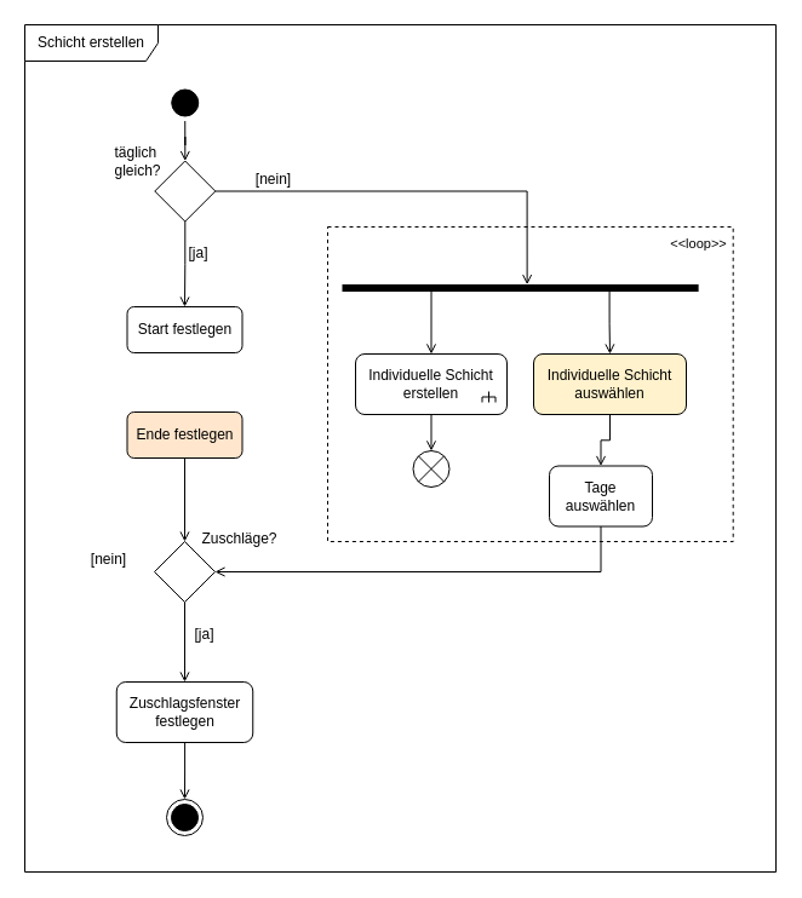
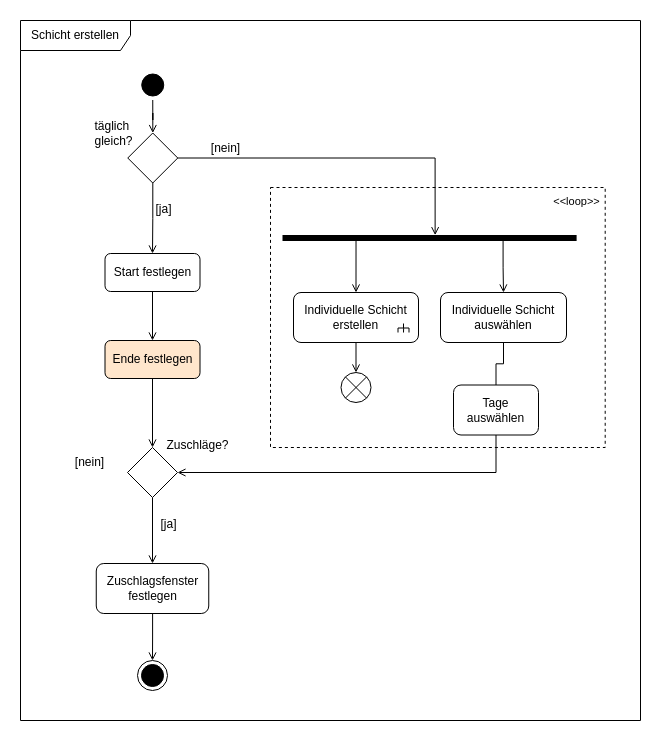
+ <mxCell id="6" style="edgeStyle=orthogonalEdgeStyle;rounded=0;orthogonalLoop=1;jettySize=auto;html=1;entryX=0.5;entryY=0;entryDx=0;entryDy=0;endArrow=open;endFill=0;" parent="1" source="7" target="13" edge="1"><mxGeometry relative="1" as="geometry" /></mxCell>
- <mxCell id="27" value="Individuelle Schicht auswählen" style="rounded=1;whiteSpace=wrap;html=1;fillColor=#fff2cc;" parent="1" vertex="1"><mxGeometry x="440" y="292" width="126" height="50" as="geometry" /></mxCell>
+ <mxCell id="27" value="Individuelle Schicht auswählen" style="rounded=1;whiteSpace=wrap;html=1;" parent="1" vertex="1"><mxGeometry x="440" y="292" width="126" height="50" as="geometry" /></mxCell>
- <mxCell id="26" style="edgeStyle=orthogonalEdgeStyle;rounded=0;orthogonalLoop=1;jettySize=auto;html=1;entryX=0.5;entryY=0;entryDx=0;entryDy=0;endArrow=open;endFill=0;exitX=0.5;exitY=1;exitDx=0;exitDy=0;" parent="1" source="27" target="28" edge="1"><mxGeometry relative="1" as="geometry"><mxPoint x="442.98" y="462" as="sourcePoint" /></mxGeometry></mxCell>
+ <mxCell id="26" style="edgeStyle=orthogonalEdgeStyle;rounded=0;orthogonalLoop=1;jettySize=auto;html=1;entryX=0.5;entryY=0;entryDx=0;entryDy=0;endArrow=none;endFill=0;exitX=0.5;exitY=1;exitDx=0;exitDy=0;" parent="1" source="27" target="28" edge="1"><mxGeometry relative="1" as="geometry"><mxPoint x="442.98" y="462" as="sourcePoint" /></mxGeometry></mxCell>
